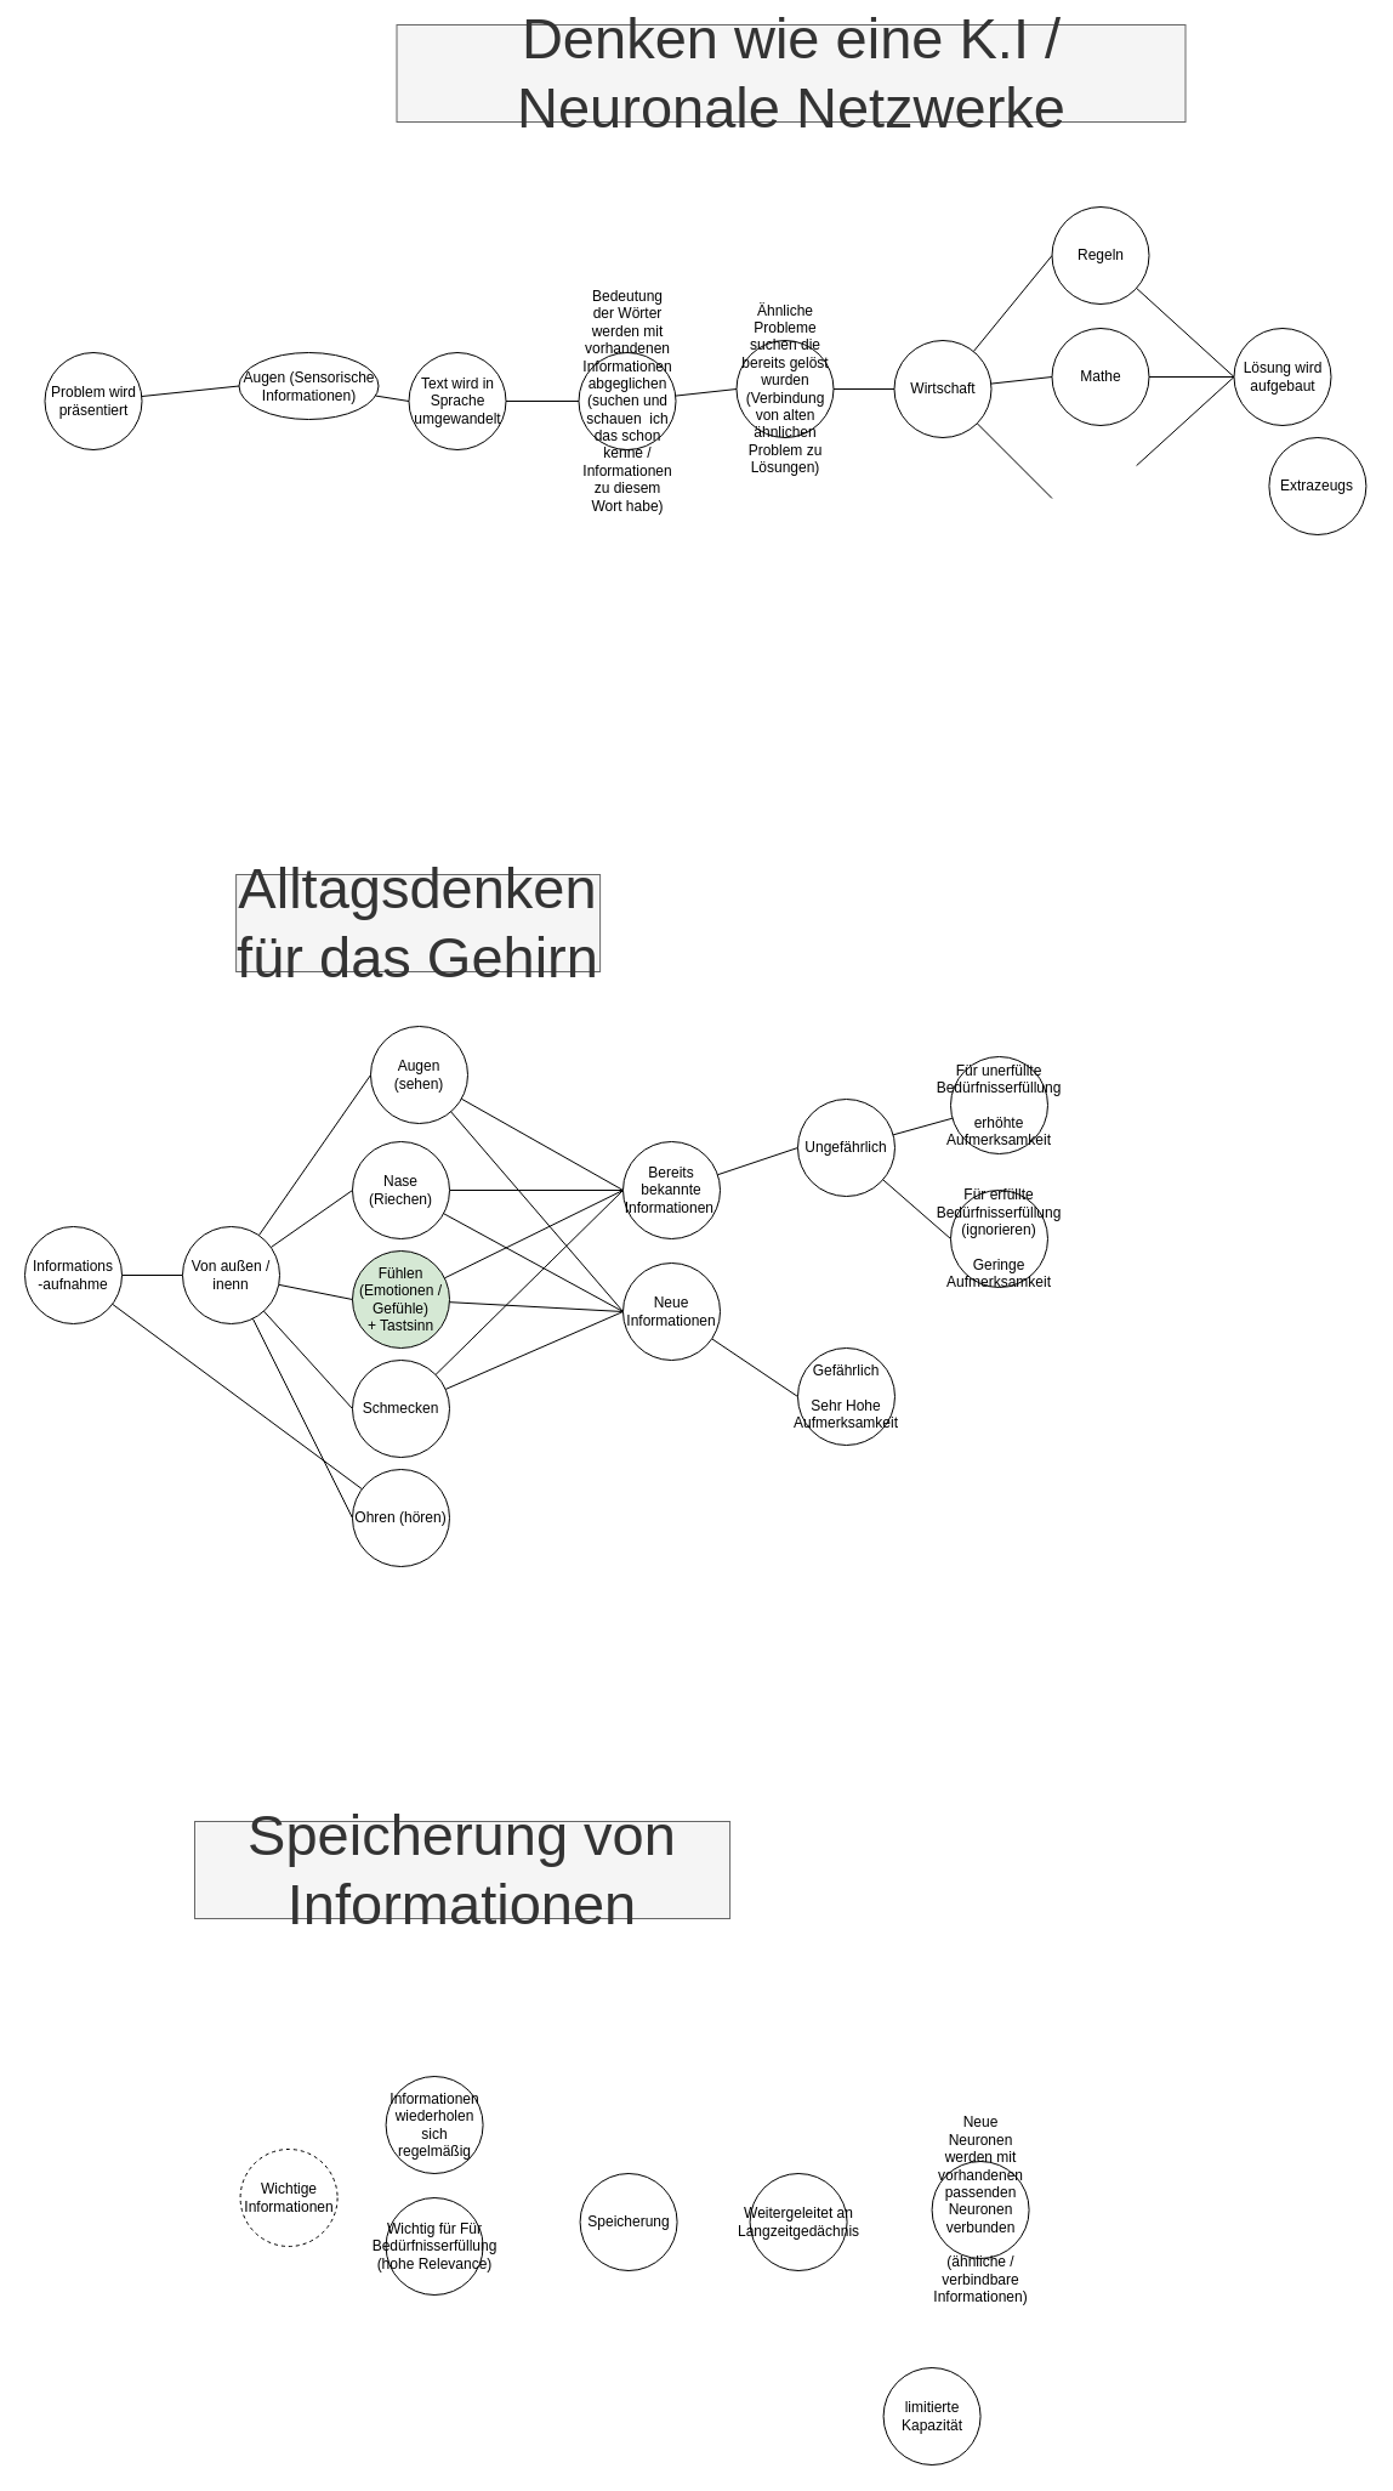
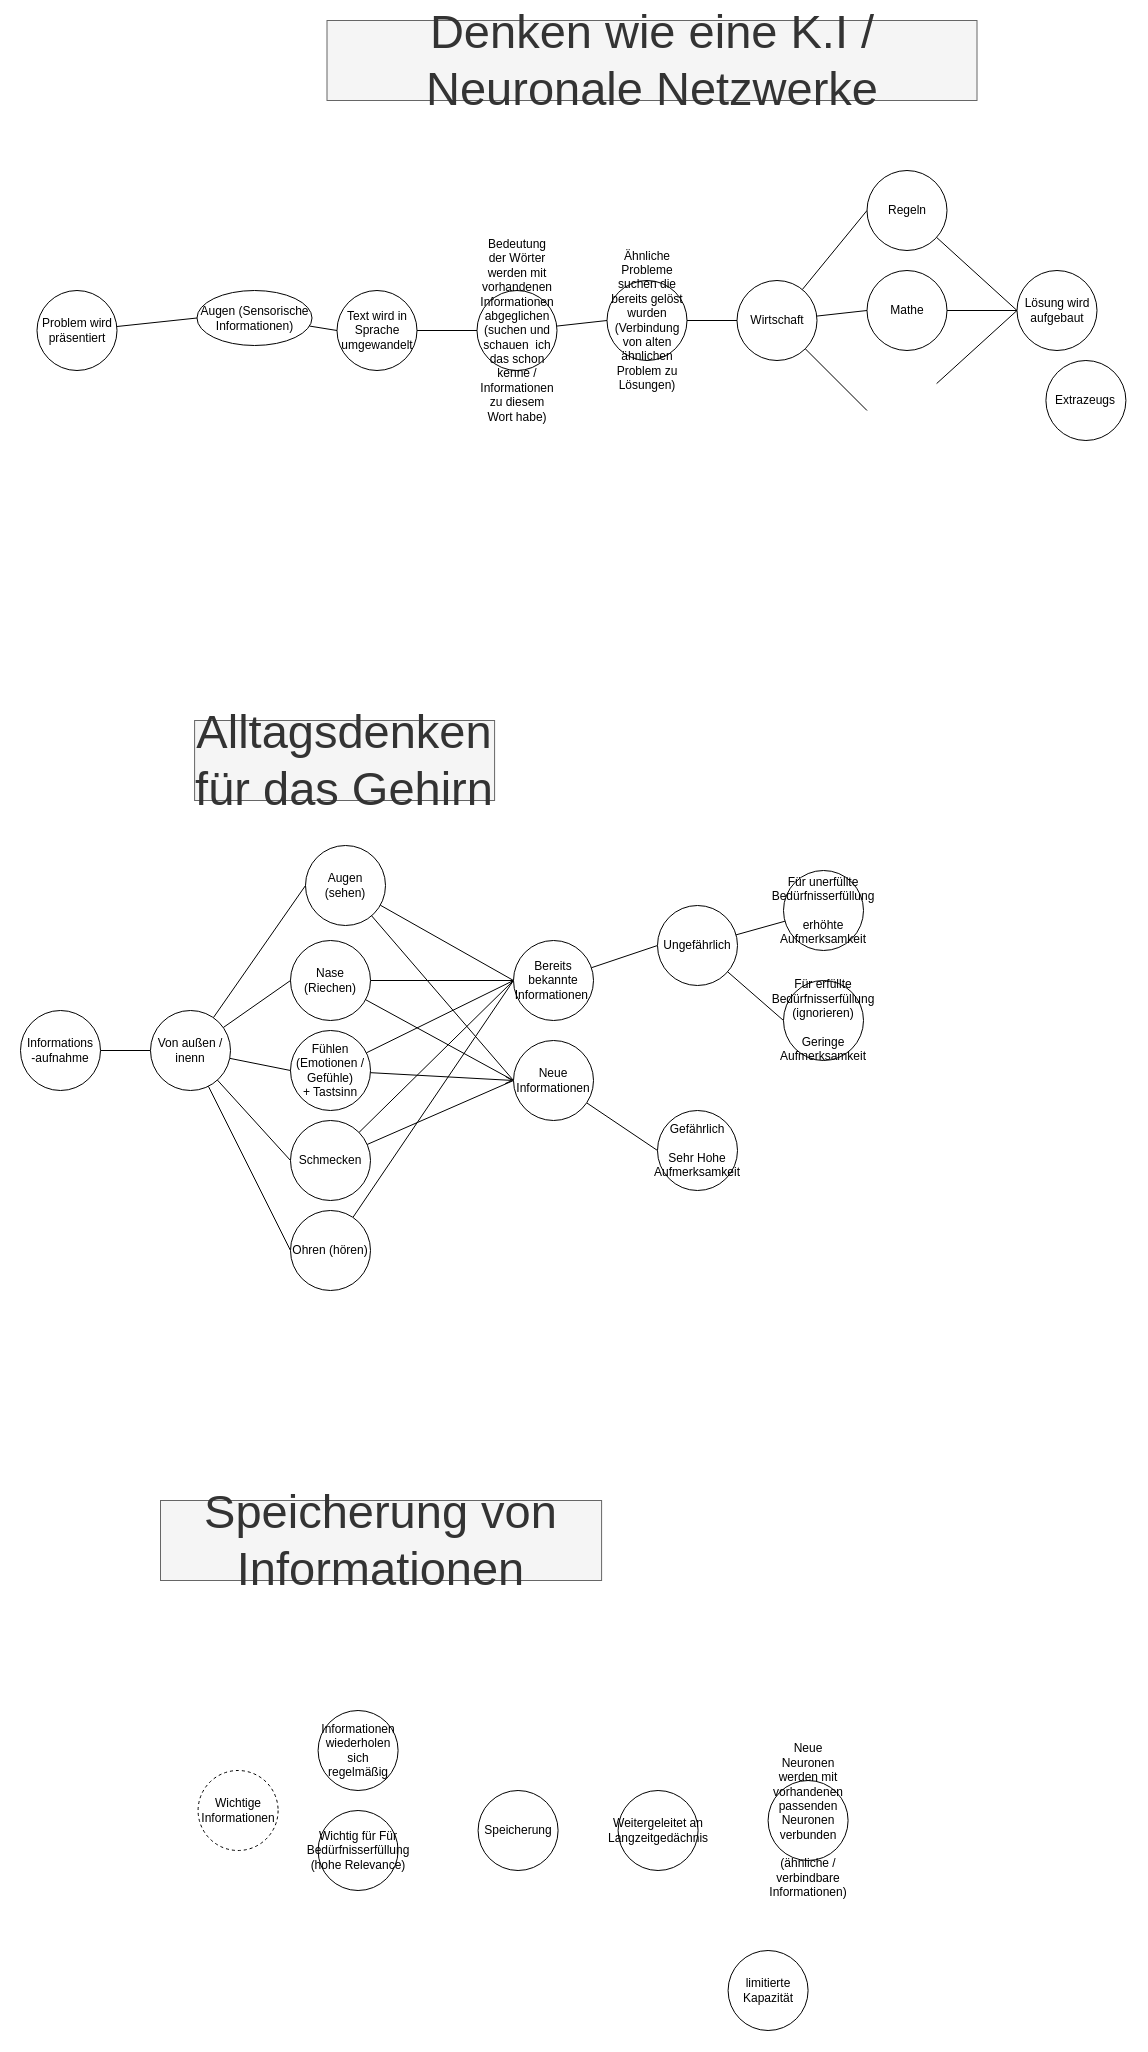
- <mxCell id="35" value="Fühlen (Emotionen / Gefühle) &lt;br&gt;+ Tastsinn" style="ellipse;whiteSpace=wrap;html=1;aspect=fixed;fillColor=#d5e8d4;" vertex="1" parent="1"><mxGeometry x="290" y="1030" width="80" height="80" as="geometry" /></mxCell>
+ <mxCell id="35" value="Fühlen (Emotionen / Gefühle) &lt;br&gt;+ Tastsinn" style="ellipse;whiteSpace=wrap;html=1;aspect=fixed;" vertex="1" parent="1"><mxGeometry x="290" y="1030" width="80" height="80" as="geometry" /></mxCell>
- <mxCell id="34" style="edgeStyle=none;rounded=0;orthogonalLoop=1;jettySize=auto;html=1;entryX=0;entryY=0.5;entryDx=0;entryDy=0;endArrow=none;endFill=0;" edge="1" parent="1" source="35" target="51"><mxGeometry relative="1" as="geometry" /></mxCell>
+ <mxCell id="34" style="edgeStyle=none;rounded=0;orthogonalLoop=1;jettySize=auto;html=1;entryX=0;entryY=0.5;entryDx=0;entryDy=0;endArrow=open;endFill=0;" edge="1" parent="1" source="35" target="51"><mxGeometry relative="1" as="geometry" /></mxCell>
- <mxCell id="45" style="edgeStyle=none;rounded=0;orthogonalLoop=1;jettySize=auto;html=1;endArrow=none;endFill=0;" edge="1" parent="1" source="46" target="26"><mxGeometry relative="1" as="geometry" /></mxCell>
+ <mxCell id="45" style="edgeStyle=none;rounded=0;orthogonalLoop=1;jettySize=auto;html=1;entryX=0;entryY=0.5;entryDx=0;entryDy=0;endArrow=none;endFill=0;" edge="1" parent="1" source="46" target="49"><mxGeometry relative="1" as="geometry" /></mxCell>
